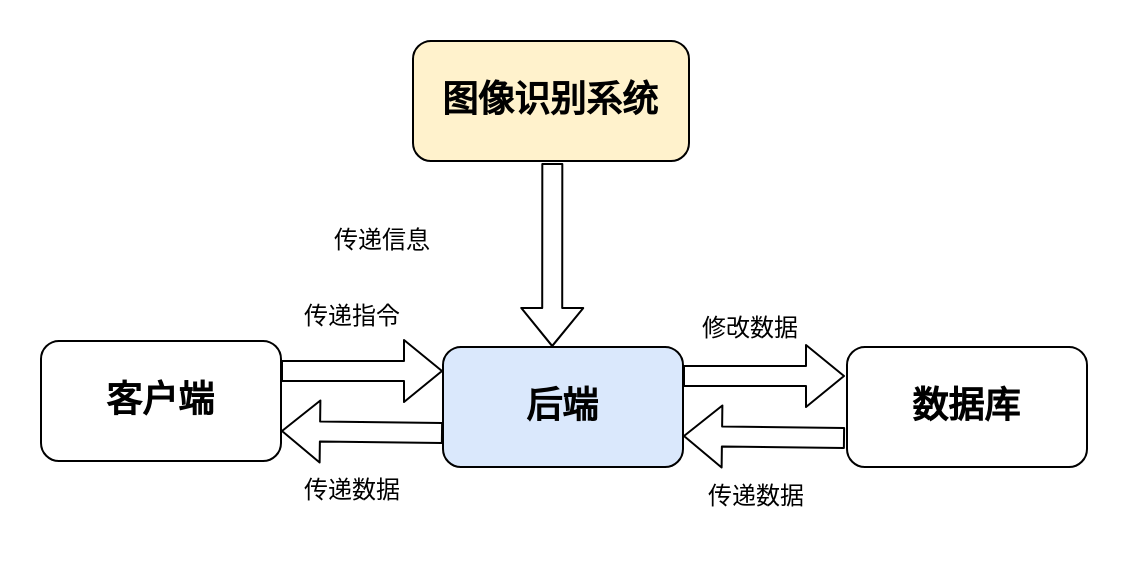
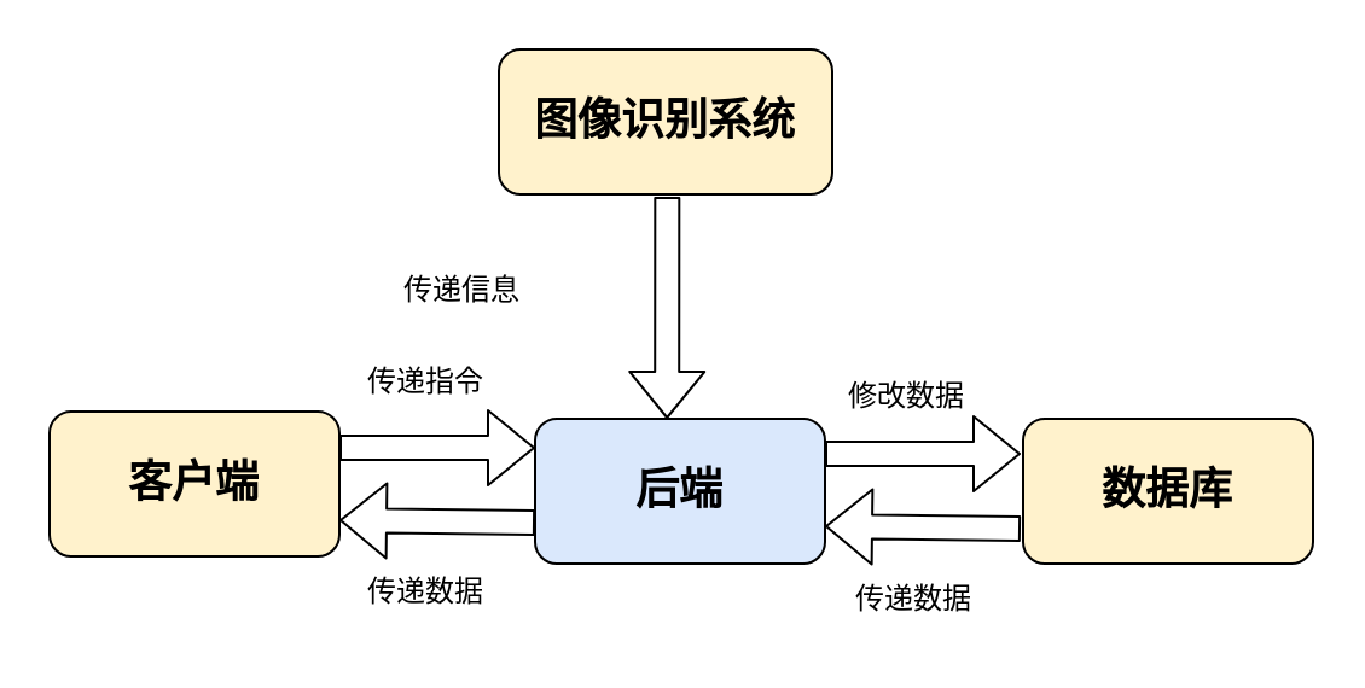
- <mxCell id="2" value="&lt;b style=&quot;border-color: var(--border-color); font-size: 18px;&quot;&gt;客户端&lt;/b&gt;" style="rounded=1;whiteSpace=wrap;html=1;" vertex="1" parent="1"><mxGeometry x="20" y="170" width="120" height="60" as="geometry" /></mxCell>
+ <mxCell id="2" value="&lt;b style=&quot;border-color: var(--border-color); font-size: 18px;&quot;&gt;客户端&lt;/b&gt;" style="rounded=1;whiteSpace=wrap;html=1;fillColor=#fff2cc;" vertex="1" parent="1"><mxGeometry x="20" y="170" width="120" height="60" as="geometry" /></mxCell>
- <mxCell id="5" value="&lt;b style=&quot;border-color: var(--border-color); font-size: 18px;&quot;&gt;数据库&lt;/b&gt;" style="rounded=1;whiteSpace=wrap;html=1;" vertex="1" parent="1"><mxGeometry x="423" y="173" width="120" height="60" as="geometry" /></mxCell>
+ <mxCell id="5" value="&lt;b style=&quot;border-color: var(--border-color); font-size: 18px;&quot;&gt;数据库&lt;/b&gt;" style="rounded=1;whiteSpace=wrap;html=1;fillColor=#fff2cc;" vertex="1" parent="1"><mxGeometry x="423" y="173" width="120" height="60" as="geometry" /></mxCell>
